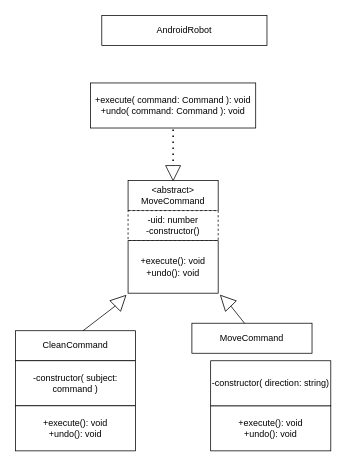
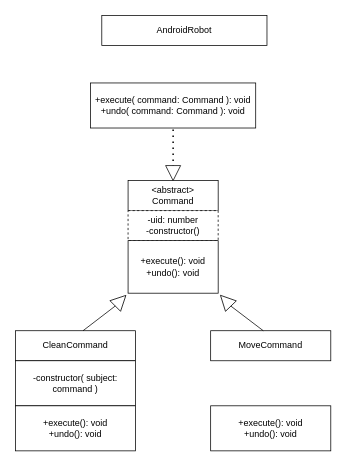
- <mxCell id="4" value="&amp;lt;abstract&amp;gt;&lt;br&gt;MoveCommand" style="rounded=0;whiteSpace=wrap;html=1;" parent="1" vertex="1"><mxGeometry x="170" y="240" width="120" height="40" as="geometry" /></mxCell>
+ <mxCell id="4" value="&amp;lt;abstract&amp;gt;&lt;br&gt;Command" style="rounded=0;whiteSpace=wrap;html=1;" parent="1" vertex="1"><mxGeometry x="170" y="240" width="120" height="40" as="geometry" /></mxCell>
- <mxCell id="11" value="MoveCommand" style="rounded=0;whiteSpace=wrap;html=1;" parent="1" vertex="1"><mxGeometry x="255" y="430" width="160" height="40" as="geometry" /></mxCell>
+ <mxCell id="11" value="MoveCommand" style="rounded=0;whiteSpace=wrap;html=1;" parent="1" vertex="1"><mxGeometry x="280" y="440" width="160" height="40" as="geometry" /></mxCell>
- <mxCell id="14" value="-constructor( direction: string)" style="rounded=0;whiteSpace=wrap;html=1;" parent="1" vertex="1"><mxGeometry x="280" y="480" width="160" height="60" as="geometry" /></mxCell>
